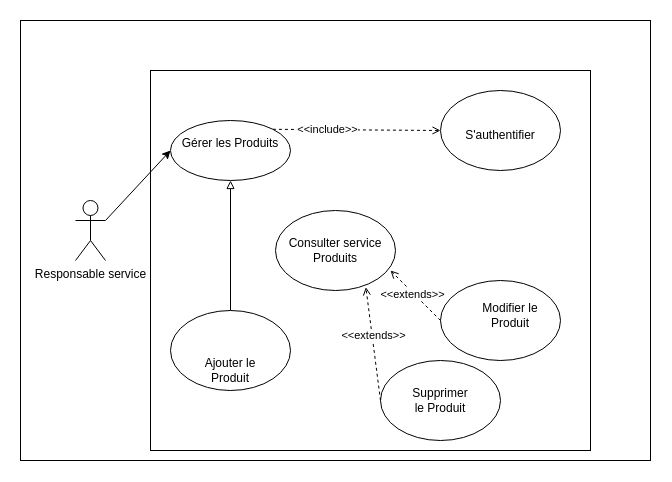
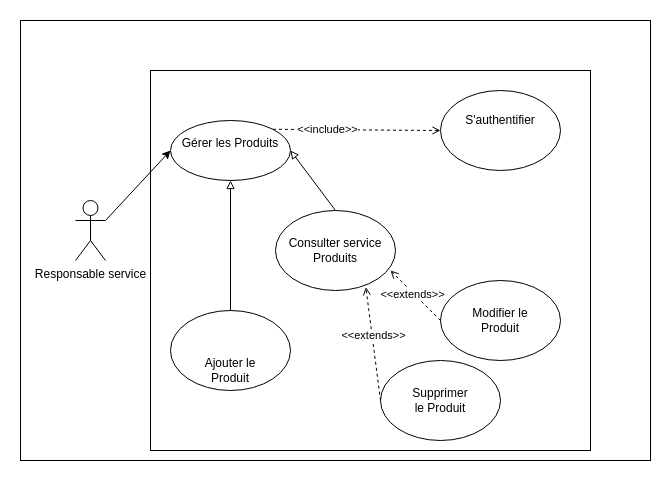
- <mxCell id="20" value="S'authentifier" style="text;html=1;strokeColor=none;fillColor=none;align=center;verticalAlign=middle;whiteSpace=wrap;rounded=0;" parent="18" vertex="1"><mxGeometry x="30" y="30" width="60" height="30" as="geometry" /></mxCell>
+ <mxCell id="20" value="S'authentifier" style="text;html=1;strokeColor=none;fillColor=none;align=center;verticalAlign=middle;whiteSpace=wrap;rounded=0;" parent="18" vertex="1"><mxGeometry x="30" y="15" width="60" height="30" as="geometry" /></mxCell>
+ <mxCell id="6" style="rounded=0;orthogonalLoop=1;jettySize=auto;html=1;exitX=0.5;exitY=0;exitDx=0;exitDy=0;entryX=1;entryY=0.5;entryDx=0;entryDy=0;endArrow=block;endFill=0;" parent="1" source="7" target="21" edge="1"><mxGeometry relative="1" as="geometry" /></mxCell>
- <mxCell id="10" value="Modifier le Produit" style="text;html=1;strokeColor=none;fillColor=none;align=center;verticalAlign=middle;whiteSpace=wrap;rounded=0;" parent="8" vertex="1"><mxGeometry x="40" y="20" width="60" height="30" as="geometry" /></mxCell>
+ <mxCell id="10" value="Modifier le Produit" style="text;html=1;strokeColor=none;fillColor=none;align=center;verticalAlign=middle;whiteSpace=wrap;rounded=0;" parent="8" vertex="1"><mxGeometry x="30" y="25" width="60" height="30" as="geometry" /></mxCell>
